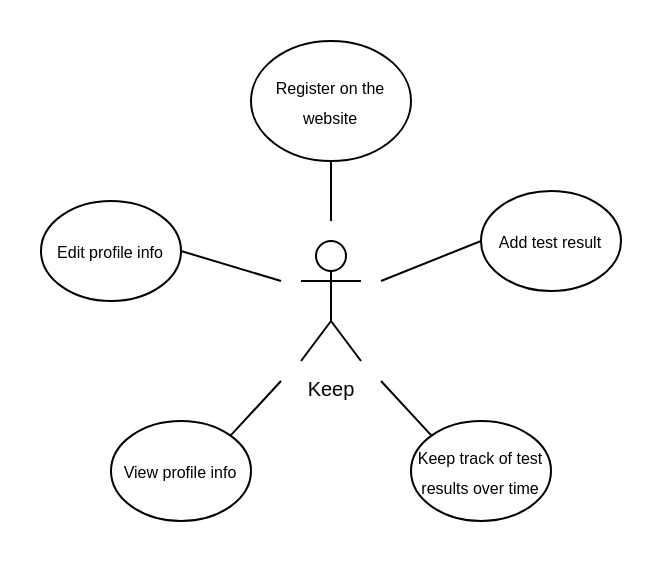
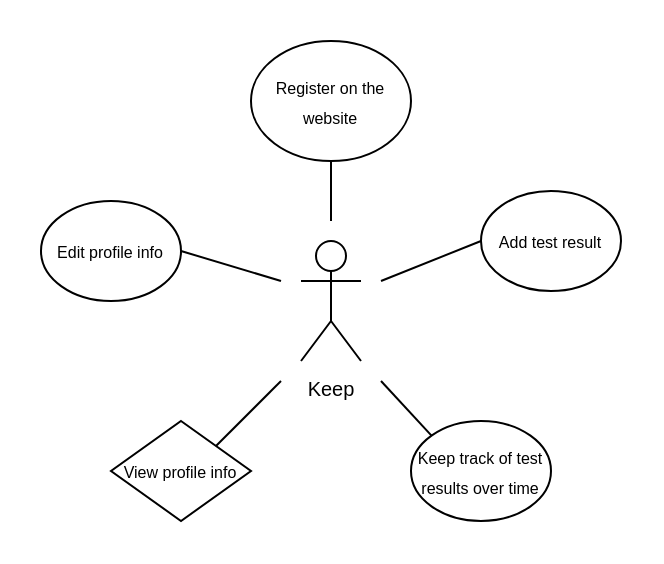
- <mxCell id="6" value="&lt;font style=&quot;font-size: 8px;&quot;&gt;View profile info&lt;/font&gt;" style="ellipse;whiteSpace=wrap;html=1;" vertex="1" parent="1"><mxGeometry x="55" y="210" width="70" height="50" as="geometry" /></mxCell>
+ <mxCell id="6" value="&lt;font style=&quot;font-size: 8px;&quot;&gt;View profile info&lt;/font&gt;" style="rhombus;whiteSpace=wrap;html=1;" vertex="1" parent="1"><mxGeometry x="55" y="210" width="70" height="50" as="geometry" /></mxCell>
